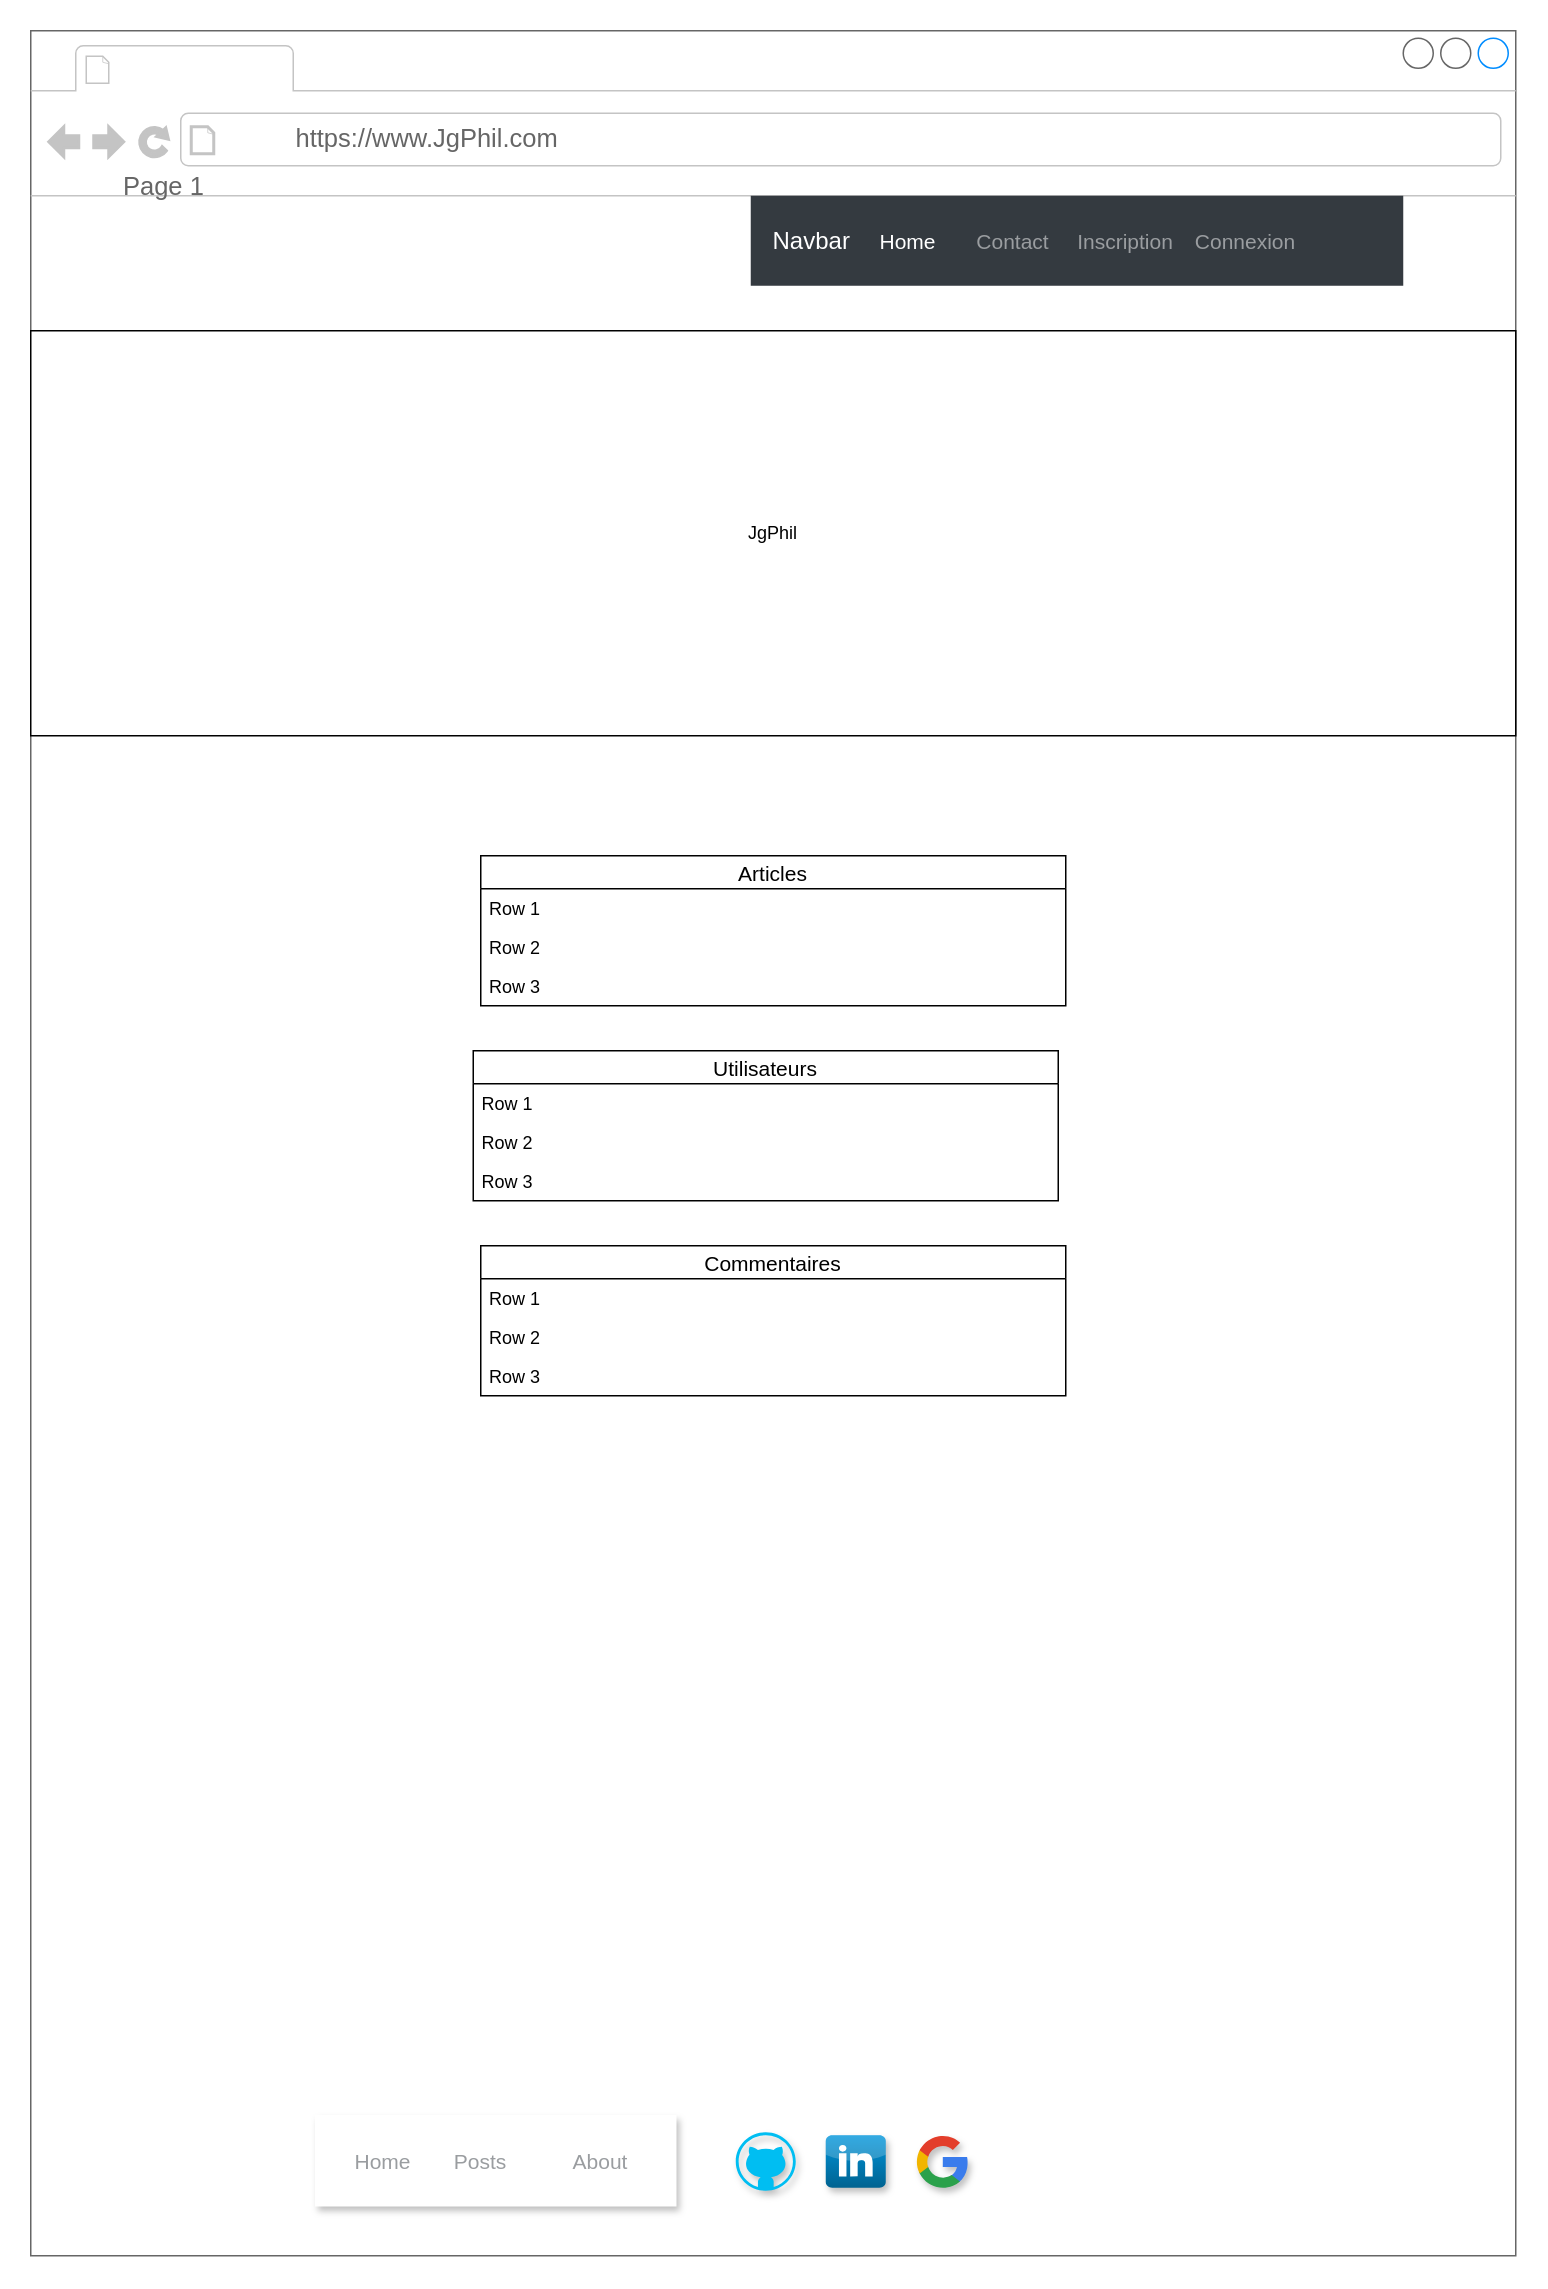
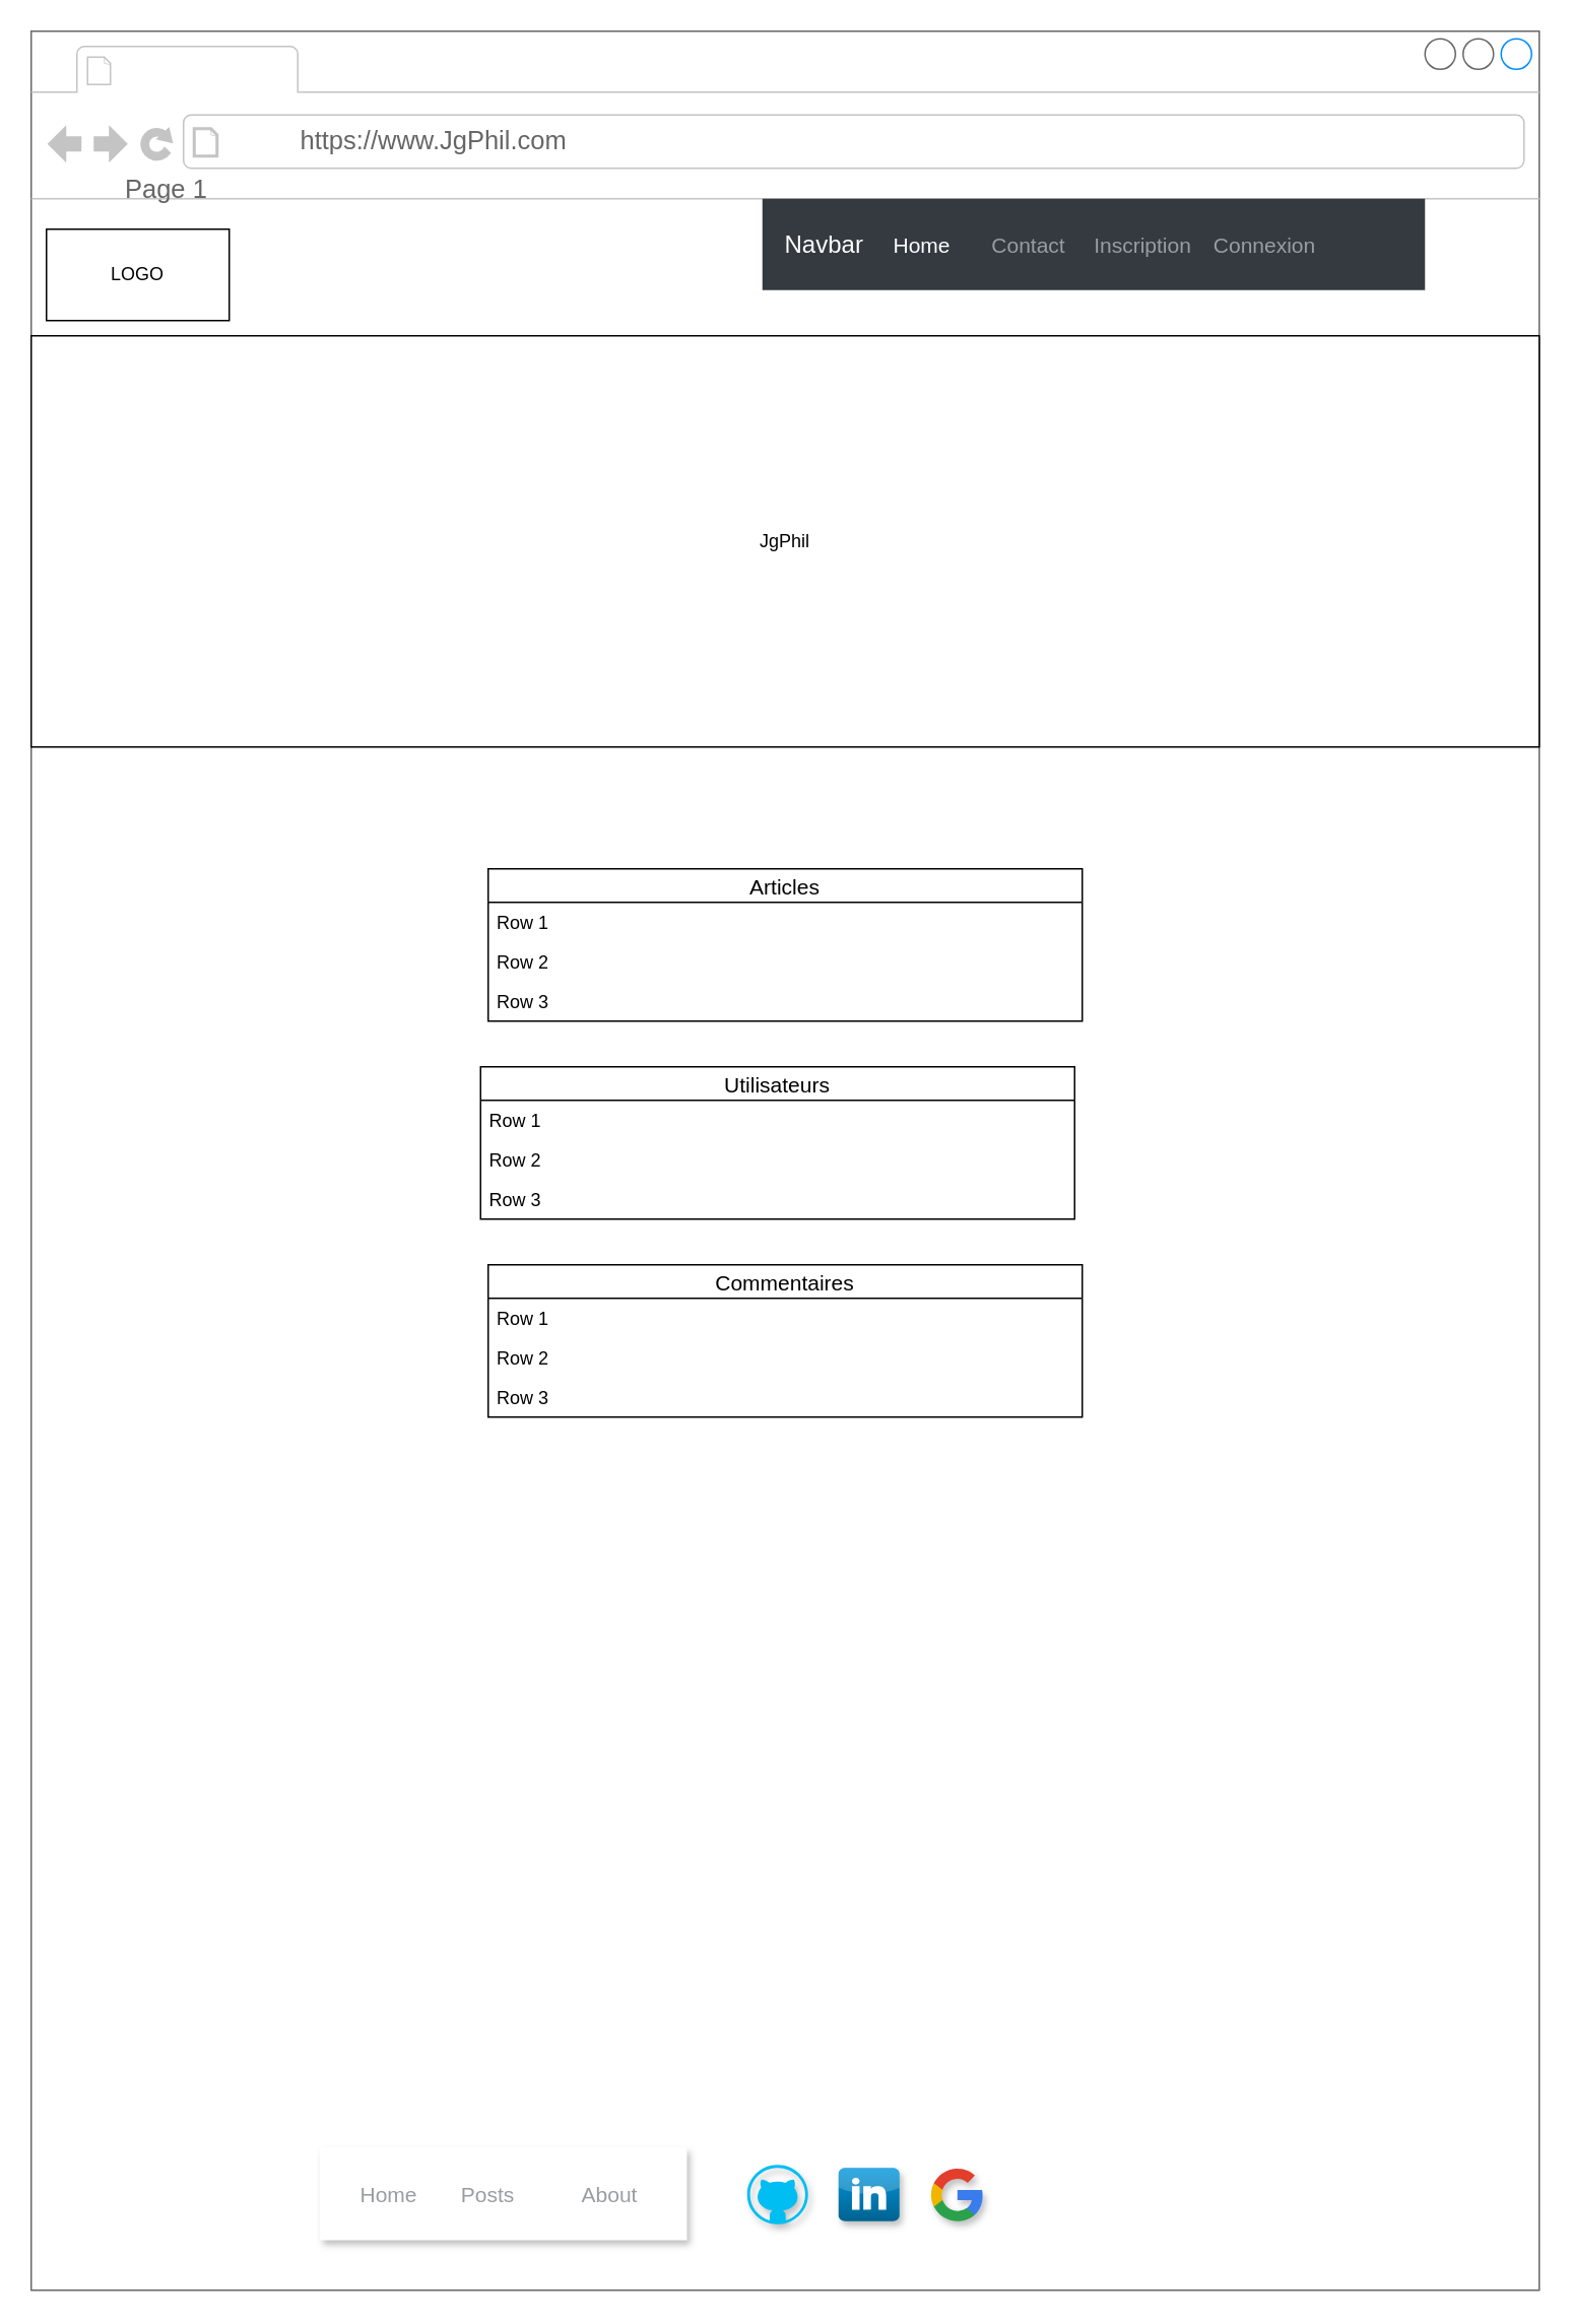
+ <mxCell id="29" value="LOGO" style="rounded=0;whiteSpace=wrap;html=1;" vertex="1" parent="2"><mxGeometry x="10" y="130" width="120" height="60" as="geometry" /></mxCell>
